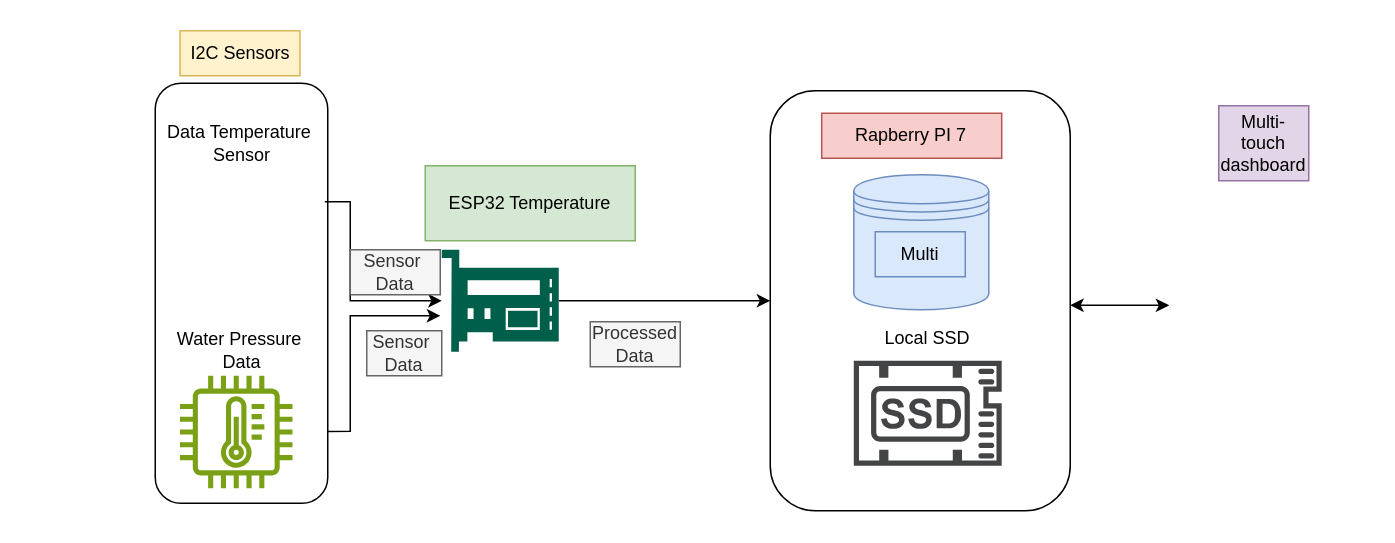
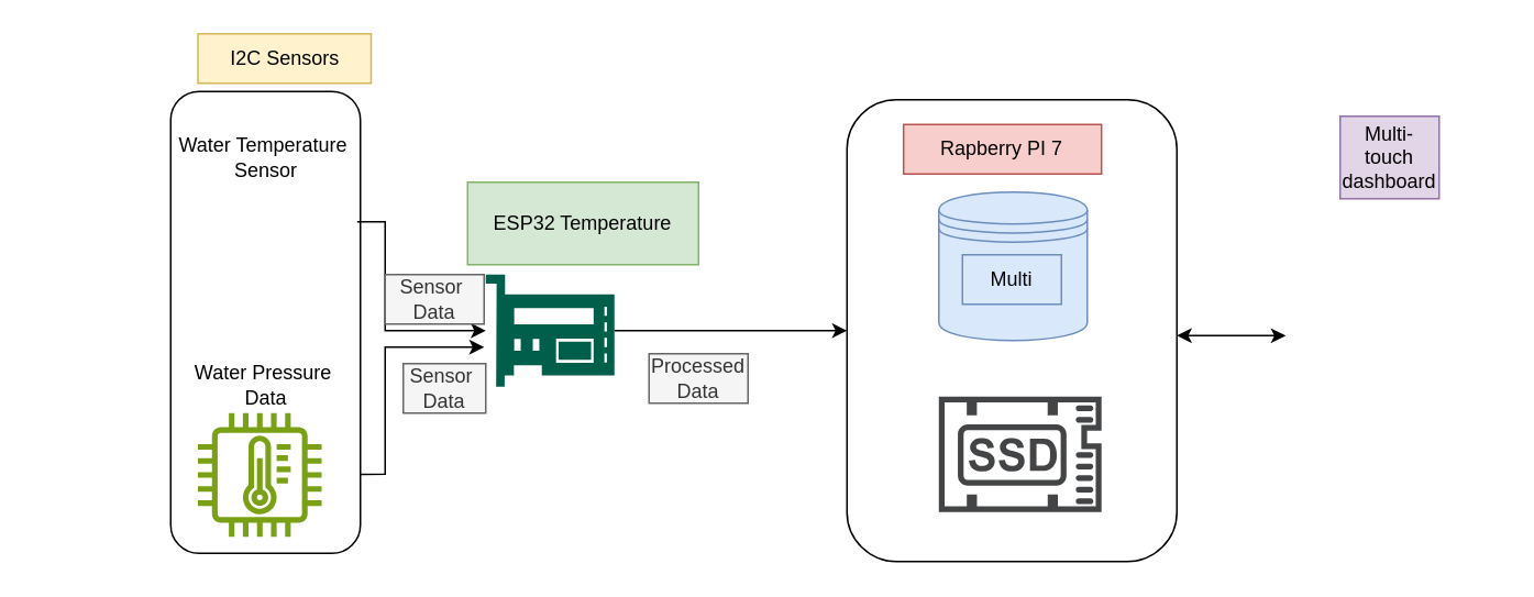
- <mxCell id="15" value="I2C Sensors" style="text;html=1;align=center;verticalAlign=middle;whiteSpace=wrap;rounded=0;fillColor=#fff2cc;strokeColor=#d6b656;" vertex="1" parent="1"><mxGeometry x="119.5" y="20" width="80" height="30" as="geometry" /></mxCell>
+ <mxCell id="15" value="I2C Sensors" style="text;html=1;align=center;verticalAlign=middle;whiteSpace=wrap;rounded=0;fillColor=#fff2cc;strokeColor=#d6b656;" vertex="1" parent="1"><mxGeometry x="119.5" y="20" width="105" height="30" as="geometry" /></mxCell>
- <mxCell id="16" value="Data Temperature&amp;nbsp;&lt;div&gt;Sensor&lt;/div&gt;" style="text;html=1;align=center;verticalAlign=middle;whiteSpace=wrap;rounded=0;" vertex="1" parent="1"><mxGeometry x="95.5" y="90" width="130" height="10" as="geometry" /></mxCell>
+ <mxCell id="16" value="Water Temperature&amp;nbsp;&lt;div&gt;Sensor&lt;/div&gt;" style="text;html=1;align=center;verticalAlign=middle;whiteSpace=wrap;rounded=0;" vertex="1" parent="1"><mxGeometry x="95.5" y="90" width="130" height="10" as="geometry" /></mxCell>
- <mxCell id="8" value="Local SSD" style="text;html=1;align=center;verticalAlign=middle;whiteSpace=wrap;rounded=0;" vertex="1" parent="1"><mxGeometry x="588" y="210" width="60" height="30" as="geometry" /></mxCell>
